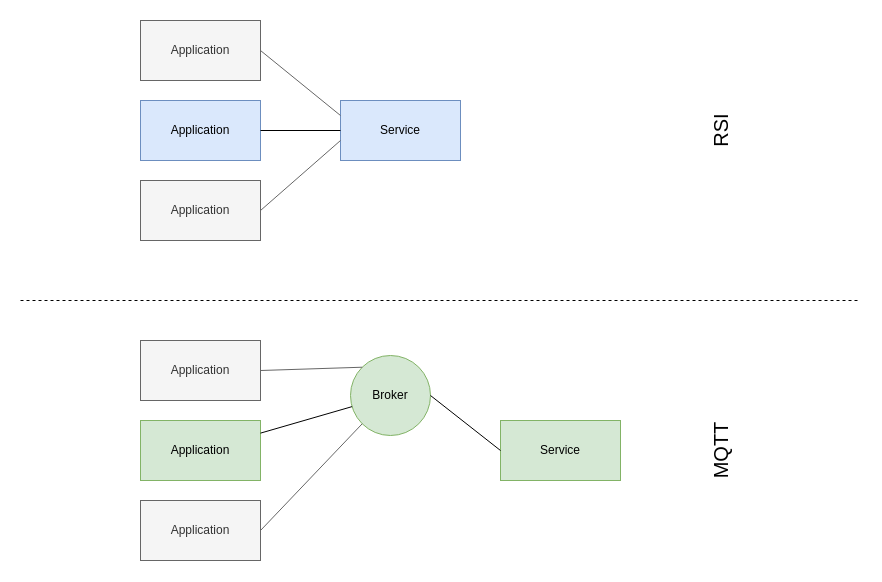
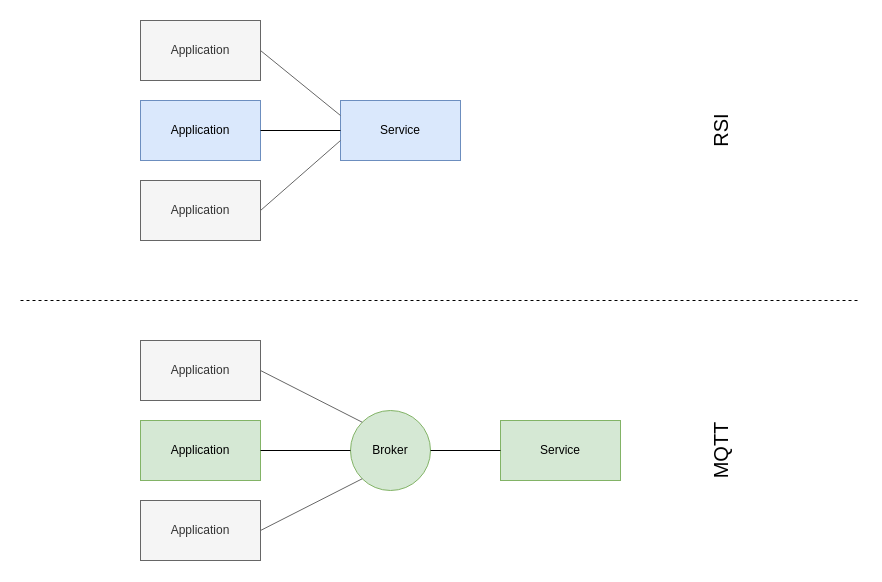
- <mxCell id="10" value="Broker" style="ellipse;whiteSpace=wrap;html=1;aspect=fixed;fillColor=#d5e8d4;strokeColor=#82b366;" vertex="1" parent="1"><mxGeometry x="350" y="355" width="80" height="80" as="geometry" /></mxCell>
+ <mxCell id="10" value="Broker" style="ellipse;whiteSpace=wrap;html=1;aspect=fixed;fillColor=#d5e8d4;strokeColor=#82b366;" vertex="1" parent="1"><mxGeometry x="350" y="410" width="80" height="80" as="geometry" /></mxCell>
